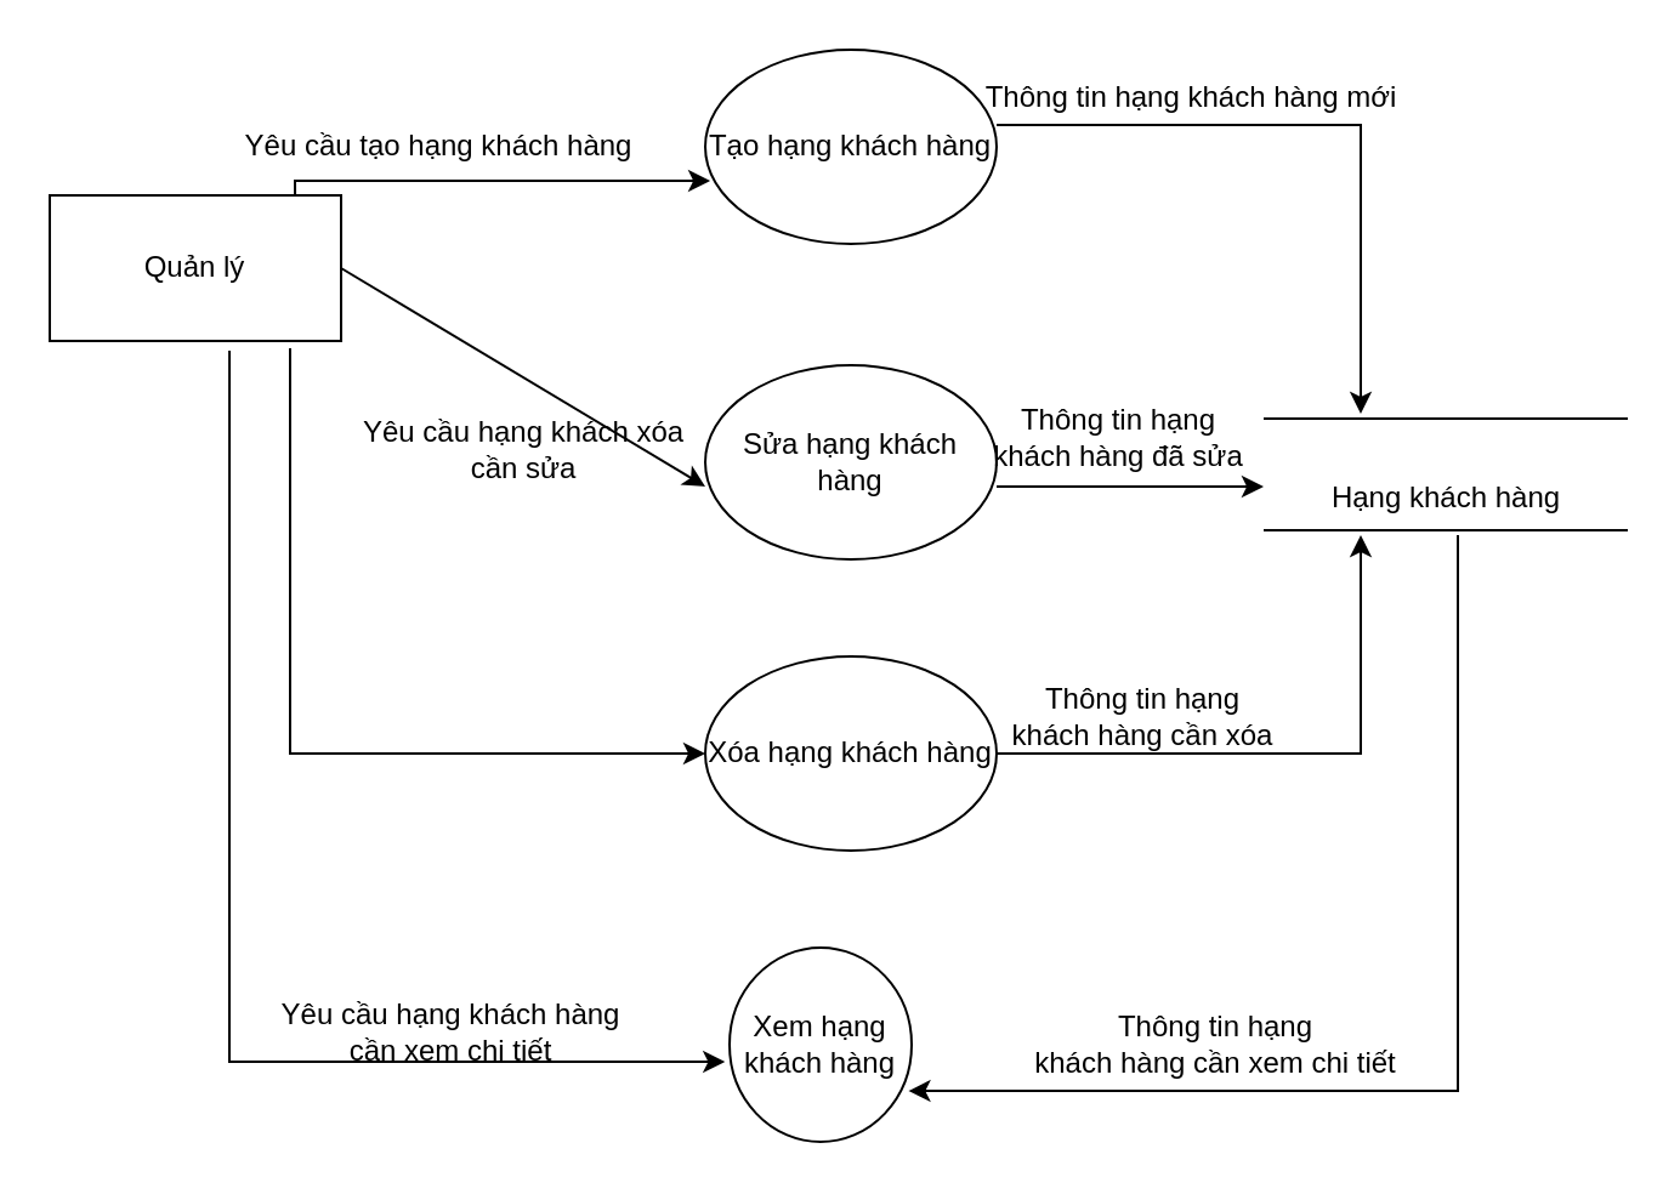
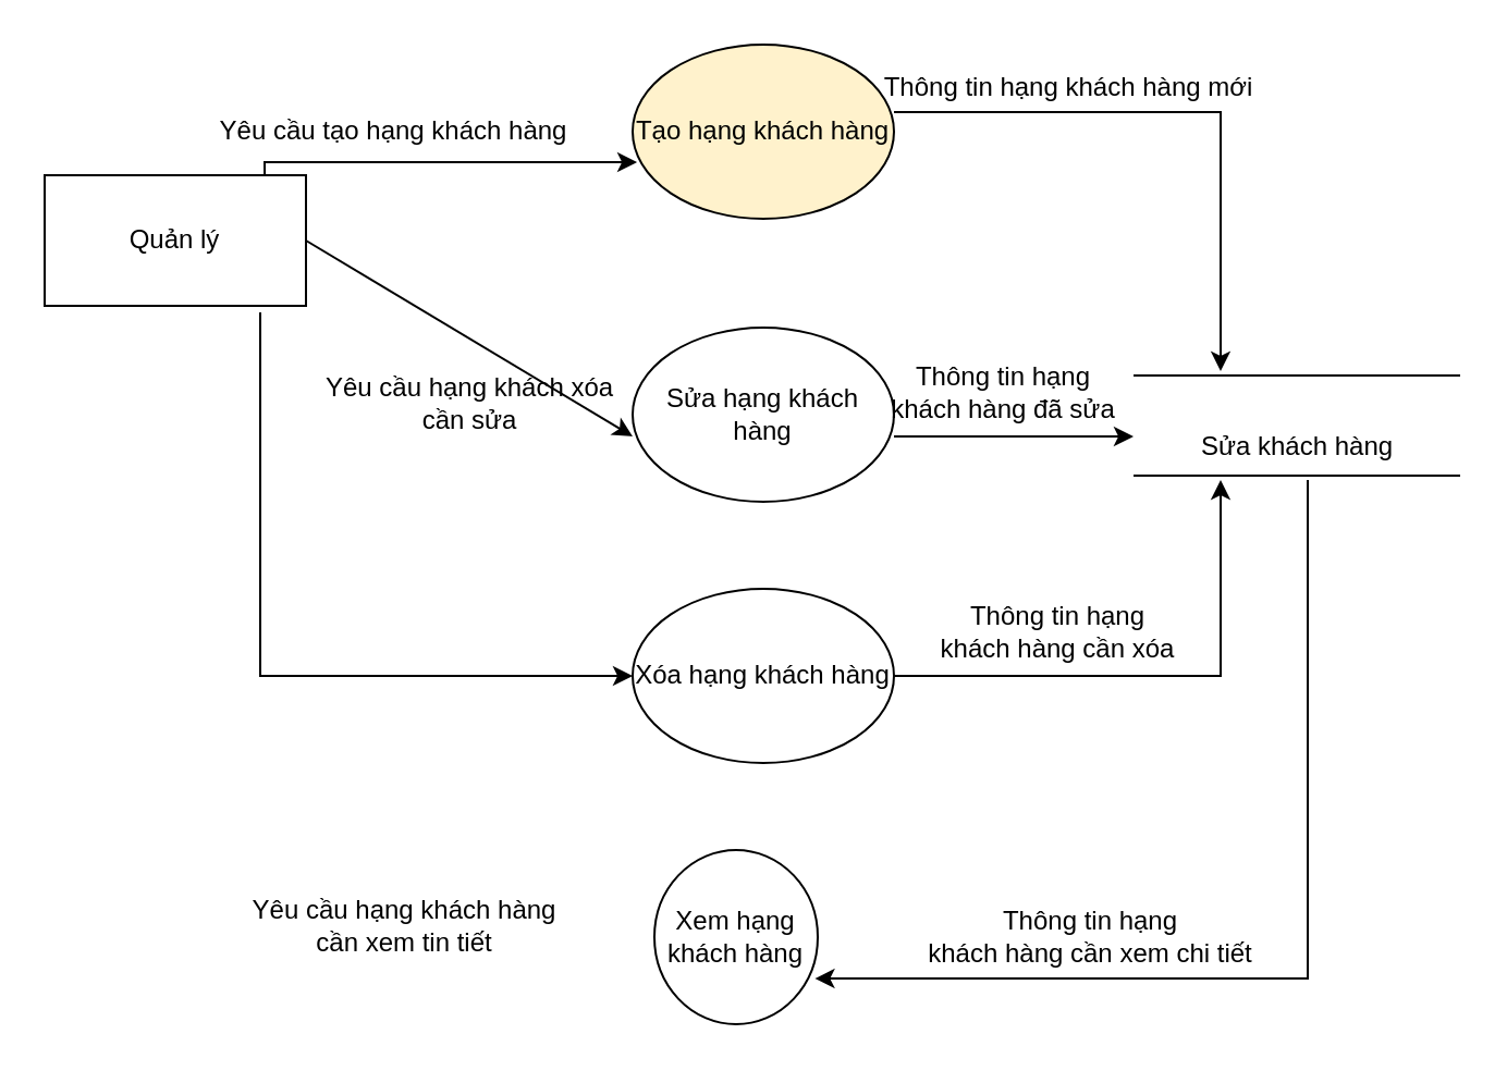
- <mxCell id="2" value="Tạo hạng khách hàng" style="ellipse;whiteSpace=wrap;html=1;" vertex="1" parent="1"><mxGeometry x="290" y="20" width="120" height="80" as="geometry" /></mxCell>
+ <mxCell id="2" value="Tạo hạng khách hàng" style="ellipse;whiteSpace=wrap;html=1;fillColor=#fff2cc;" vertex="1" parent="1"><mxGeometry x="290" y="20" width="120" height="80" as="geometry" /></mxCell>
- <mxCell id="8" value="Hạng khách hàng" style="text;html=1;align=center;verticalAlign=middle;resizable=0;points=[];autosize=1;strokeColor=none;fillColor=none;" vertex="1" parent="1"><mxGeometry x="540" y="195" width="110" height="20" as="geometry" /></mxCell>
+ <mxCell id="8" value="Sửa khách hàng" style="text;html=1;align=center;verticalAlign=middle;resizable=0;points=[];autosize=1;strokeColor=none;fillColor=none;" vertex="1" parent="1"><mxGeometry x="540" y="195" width="110" height="20" as="geometry" /></mxCell>
- <mxCell id="19" value="Thông tin hạng &lt;br&gt;khách hàng cần xóa" style="text;html=1;align=center;verticalAlign=middle;resizable=0;points=[];autosize=1;strokeColor=none;fillColor=none;" vertex="1" parent="1"><mxGeometry x="410" y="280" width="120" height="30" as="geometry" /></mxCell>
+ <mxCell id="19" value="Thông tin hạng &lt;br&gt;khách hàng cần xóa" style="text;html=1;align=center;verticalAlign=middle;resizable=0;points=[];autosize=1;strokeColor=none;fillColor=none;" vertex="1" parent="1"><mxGeometry x="425" y="275" width="120" height="30" as="geometry" /></mxCell>
- <mxCell id="20" value="" style="endArrow=classic;html=1;rounded=0;exitX=0.617;exitY=1.067;exitDx=0;exitDy=0;exitPerimeter=0;entryX=-0.025;entryY=0.588;entryDx=0;entryDy=0;entryPerimeter=0;" edge="1" parent="1" source="3" target="6"><mxGeometry width="50" height="50" relative="1" as="geometry"><mxPoint x="360" y="370" as="sourcePoint" /><mxPoint x="410" y="320" as="targetPoint" /><Array as="points"><mxPoint x="94" y="437" /></Array></mxGeometry></mxCell>
- <mxCell id="21" value="Yêu cầu hạng khách hàng &lt;br&gt;cần xem chi tiết" style="text;html=1;align=center;verticalAlign=middle;resizable=0;points=[];autosize=1;strokeColor=none;fillColor=none;" vertex="1" parent="1"><mxGeometry x="110" y="410" width="150" height="30" as="geometry" /></mxCell>
+ <mxCell id="21" value="Yêu cầu hạng khách hàng &lt;br&gt;cần xem tin tiết" style="text;html=1;align=center;verticalAlign=middle;resizable=0;points=[];autosize=1;strokeColor=none;fillColor=none;" vertex="1" parent="1"><mxGeometry x="110" y="410" width="150" height="30" as="geometry" /></mxCell>
